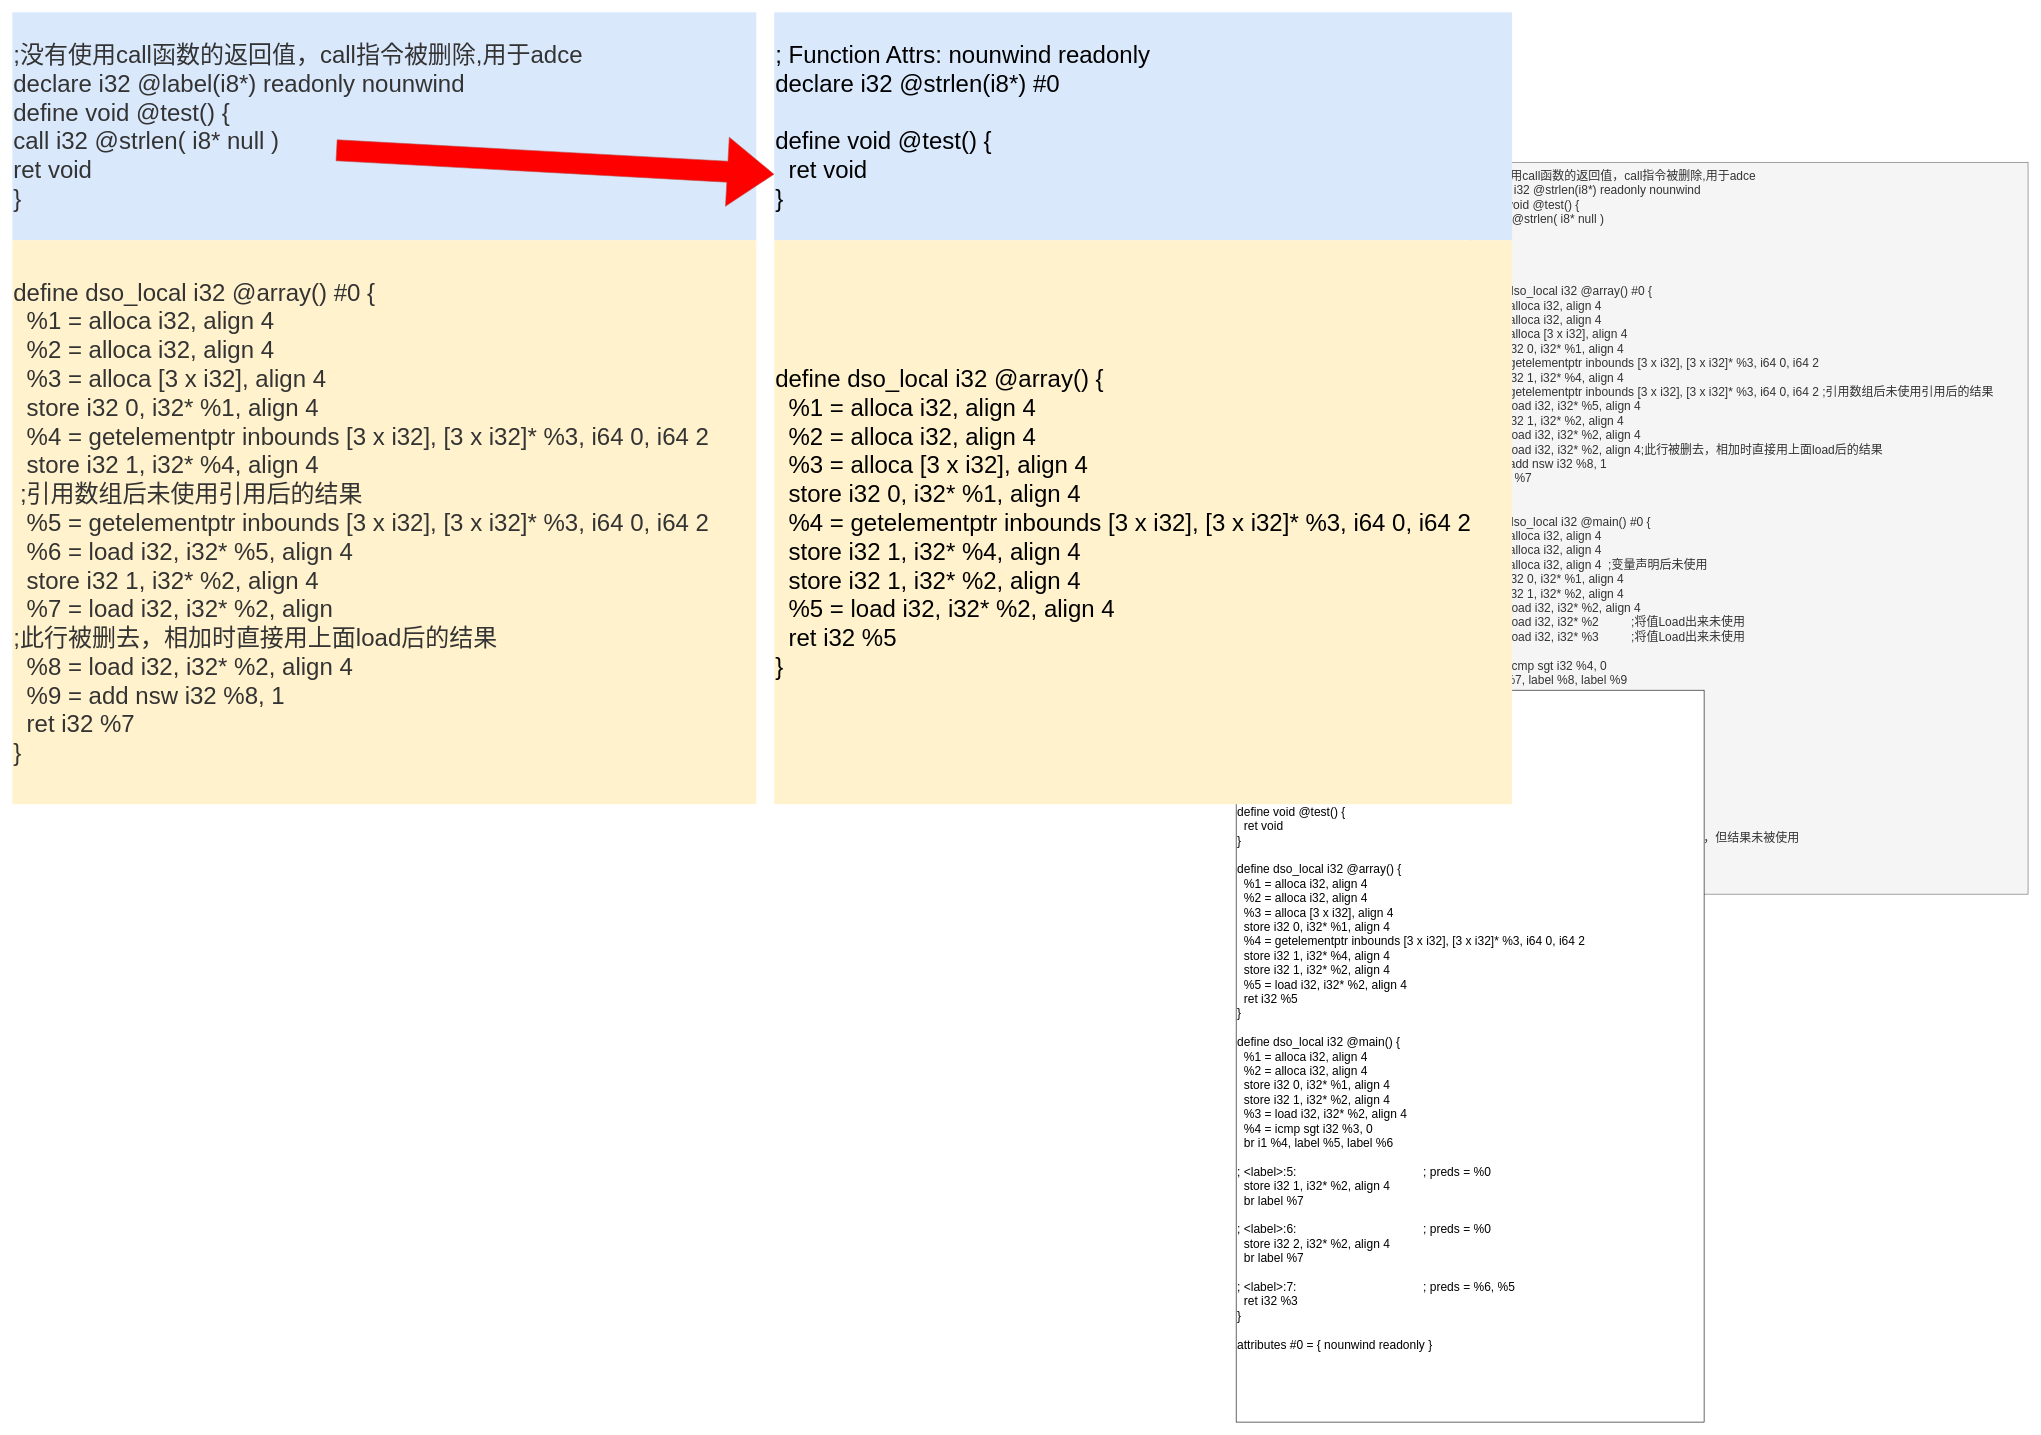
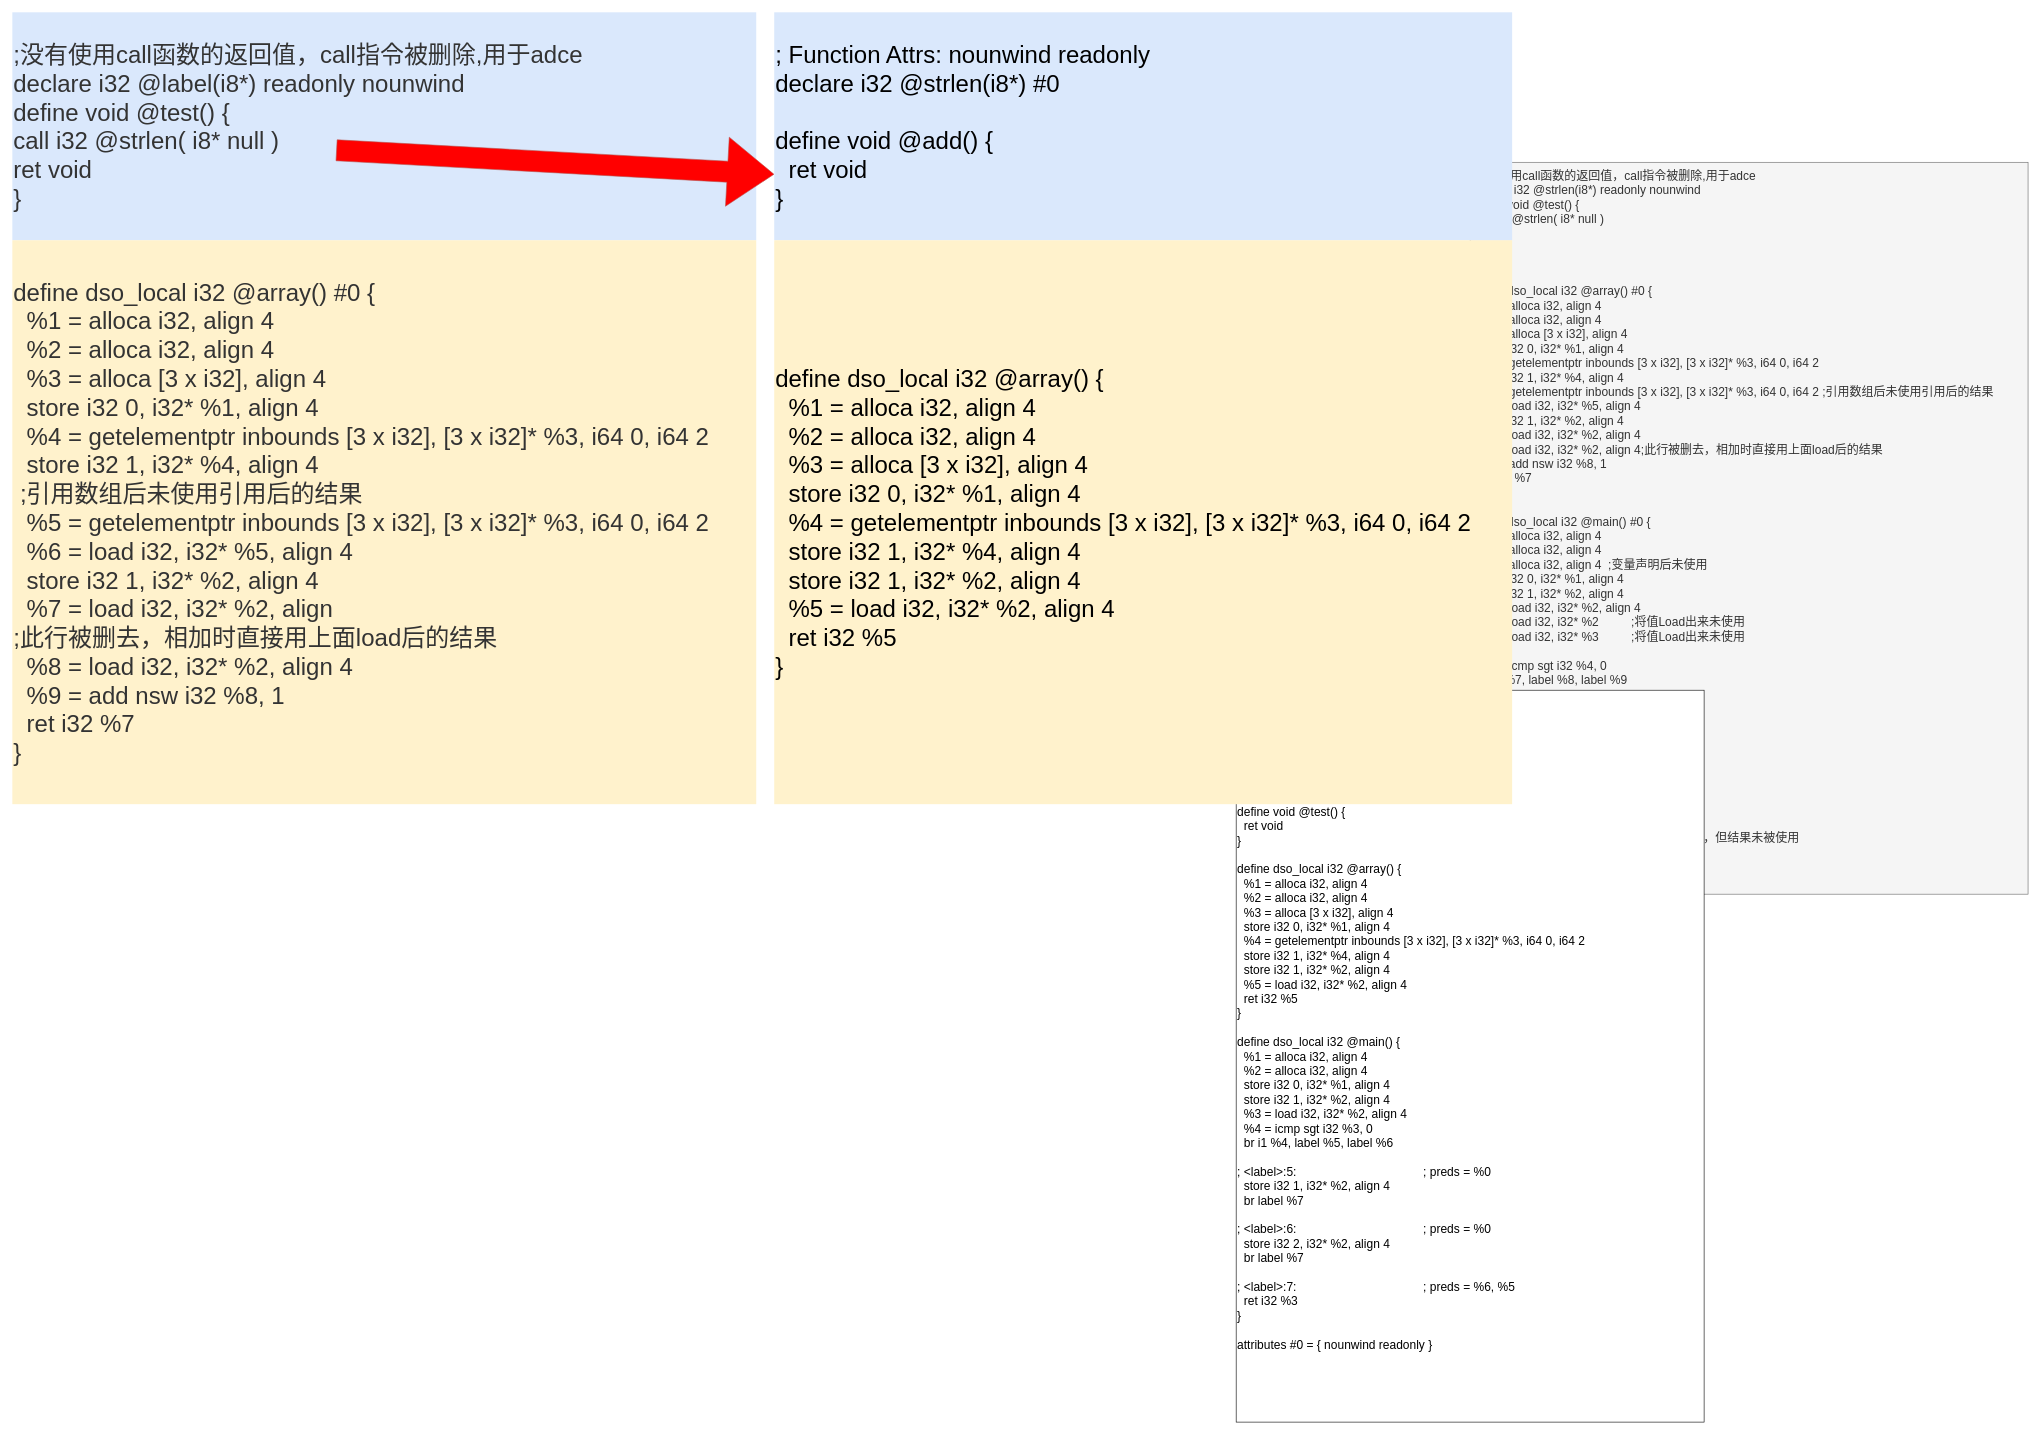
- <mxCell id="5" value="&lt;div style=&quot;white-space: normal; font-size: 40px;&quot;&gt;; Function Attrs: nounwind readonly&lt;/div&gt;&lt;div style=&quot;white-space: normal; font-size: 40px;&quot;&gt;declare i32 @strlen(i8*) #0&lt;/div&gt;&lt;div style=&quot;white-space: normal; font-size: 40px;&quot;&gt;&lt;br style=&quot;font-size: 40px;&quot;&gt;&lt;/div&gt;&lt;div style=&quot;white-space: normal; font-size: 40px;&quot;&gt;define void @test() {&lt;/div&gt;&lt;div style=&quot;white-space: normal; font-size: 40px;&quot;&gt;&amp;nbsp; ret void&lt;/div&gt;&lt;div style=&quot;white-space: normal; font-size: 40px;&quot;&gt;}&lt;/div&gt;" style="rounded=0;whiteSpace=wrap;html=1;fontSize=40;align=left;fillColor=#dae8fc;strokeColor=none;" vertex="1" parent="1"><mxGeometry x="1290" y="20" width="1230" height="380" as="geometry" /></mxCell>
+ <mxCell id="5" value="&lt;div style=&quot;white-space: normal; font-size: 40px;&quot;&gt;; Function Attrs: nounwind readonly&lt;/div&gt;&lt;div style=&quot;white-space: normal; font-size: 40px;&quot;&gt;declare i32 @strlen(i8*) #0&lt;/div&gt;&lt;div style=&quot;white-space: normal; font-size: 40px;&quot;&gt;&lt;br style=&quot;font-size: 40px;&quot;&gt;&lt;/div&gt;&lt;div style=&quot;white-space: normal; font-size: 40px;&quot;&gt;define void @add() {&lt;/div&gt;&lt;div style=&quot;white-space: normal; font-size: 40px;&quot;&gt;&amp;nbsp; ret void&lt;/div&gt;&lt;div style=&quot;white-space: normal; font-size: 40px;&quot;&gt;}&lt;/div&gt;" style="rounded=0;whiteSpace=wrap;html=1;fontSize=40;align=left;fillColor=#dae8fc;strokeColor=none;" vertex="1" parent="1"><mxGeometry x="1290" y="20" width="1230" height="380" as="geometry" /></mxCell>
